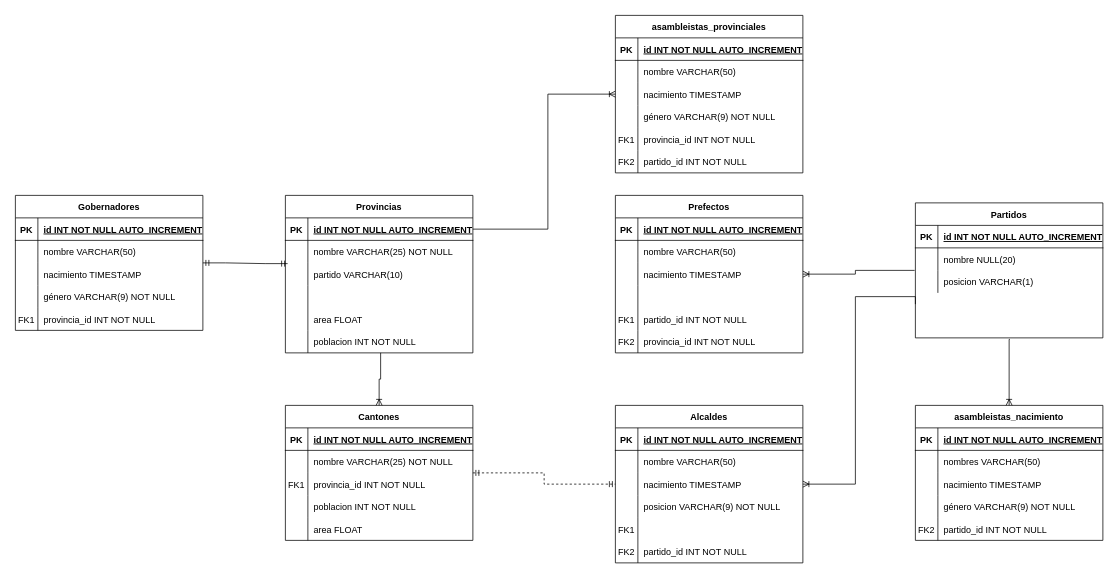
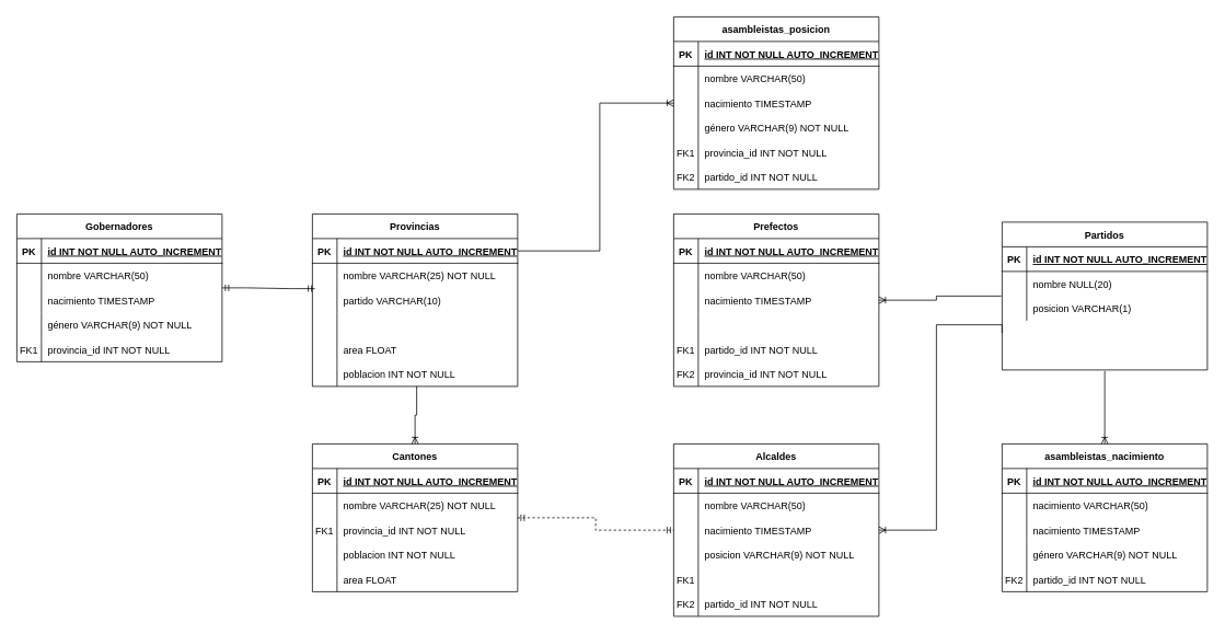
- <mxCell id="102" value="asambleistas_provinciales" style="shape=table;startSize=30;container=1;collapsible=1;childLayout=tableLayout;fixedRows=1;rowLines=0;fontStyle=1;align=center;resizeLast=1;" vertex="1" parent="1"><mxGeometry x="820" y="20" width="250" height="210" as="geometry" /></mxCell>
+ <mxCell id="102" value="asambleistas_posicion" style="shape=table;startSize=30;container=1;collapsible=1;childLayout=tableLayout;fixedRows=1;rowLines=0;fontStyle=1;align=center;resizeLast=1;" vertex="1" parent="1"><mxGeometry x="820" y="20" width="250" height="210" as="geometry" /></mxCell>
- <mxCell id="133" value="nombres VARCHAR(50)" style="shape=partialRectangle;overflow=hidden;connectable=0;fillColor=none;top=0;left=0;bottom=0;right=0;align=left;spacingLeft=6;" vertex="1" parent="131"><mxGeometry x="30" width="220" height="30" as="geometry"><mxRectangle width="220" height="30" as="alternateBounds" /></mxGeometry></mxCell>
+ <mxCell id="133" value="nacimiento VARCHAR(50)" style="shape=partialRectangle;overflow=hidden;connectable=0;fillColor=none;top=0;left=0;bottom=0;right=0;align=left;spacingLeft=6;" vertex="1" parent="131"><mxGeometry x="30" width="220" height="30" as="geometry"><mxRectangle width="220" height="30" as="alternateBounds" /></mxGeometry></mxCell>
